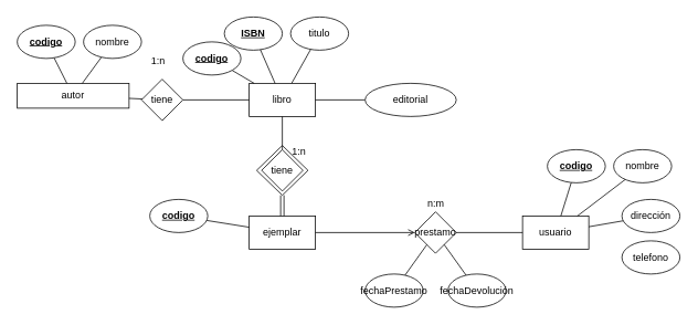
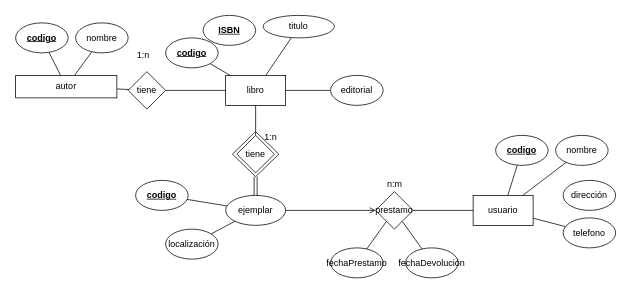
- <mxCell id="26" value="titulo" style="ellipse;whiteSpace=wrap;html=1;" vertex="1" parent="1"><mxGeometry x="350" y="20" width="70" height="40" as="geometry" /></mxCell>
+ <mxCell id="26" value="titulo" style="ellipse;whiteSpace=wrap;html=1;" vertex="1" parent="1"><mxGeometry x="350" y="20" width="95" height="30" as="geometry" /></mxCell>
- <mxCell id="6" style="rounded=0;orthogonalLoop=1;jettySize=auto;html=1;endArrow=none;startFill=0;" edge="1" parent="1" source="7" target="25"><mxGeometry relative="1" as="geometry" /></mxCell>
- <mxCell id="24" value="editorial" style="ellipse;whiteSpace=wrap;html=1;" vertex="1" parent="1"><mxGeometry x="440" y="100" width="110" height="40" as="geometry" /></mxCell>
+ <mxCell id="24" value="editorial" style="ellipse;whiteSpace=wrap;html=1;" vertex="1" parent="1"><mxGeometry x="440" y="100" width="70" height="40" as="geometry" /></mxCell>
- <mxCell id="14" style="rounded=0;orthogonalLoop=1;jettySize=auto;html=1;endArrow=none;startFill=0;" edge="1" parent="1" source="16" target="29"><mxGeometry relative="1" as="geometry" /></mxCell>
- <mxCell id="20" value="ejemplar" style="rounded=0;whiteSpace=wrap;html=1;fillColor=none;" vertex="1" parent="1"><mxGeometry x="300" y="260" width="80" height="40" as="geometry" /></mxCell>
+ <mxCell id="20" value="ejemplar" style="ellipse;whiteSpace=wrap;html=1;fillColor=none;" vertex="1" parent="1"><mxGeometry x="300" y="260" width="80" height="40" as="geometry" /></mxCell>
+ <mxCell id="15" style="rounded=0;orthogonalLoop=1;jettySize=auto;html=1;endArrow=none;startFill=0;" edge="1" parent="1" source="16" target="30"><mxGeometry relative="1" as="geometry" /></mxCell>
+ <mxCell id="19" style="rounded=0;orthogonalLoop=1;jettySize=auto;html=1;endArrow=none;startFill=0;" edge="1" parent="1" source="20" target="38"><mxGeometry relative="1" as="geometry" /></mxCell>
+ <mxCell id="38" value="localización" style="ellipse;whiteSpace=wrap;html=1;" vertex="1" parent="1"><mxGeometry x="220" y="305" width="70" height="40" as="geometry" /></mxCell>
